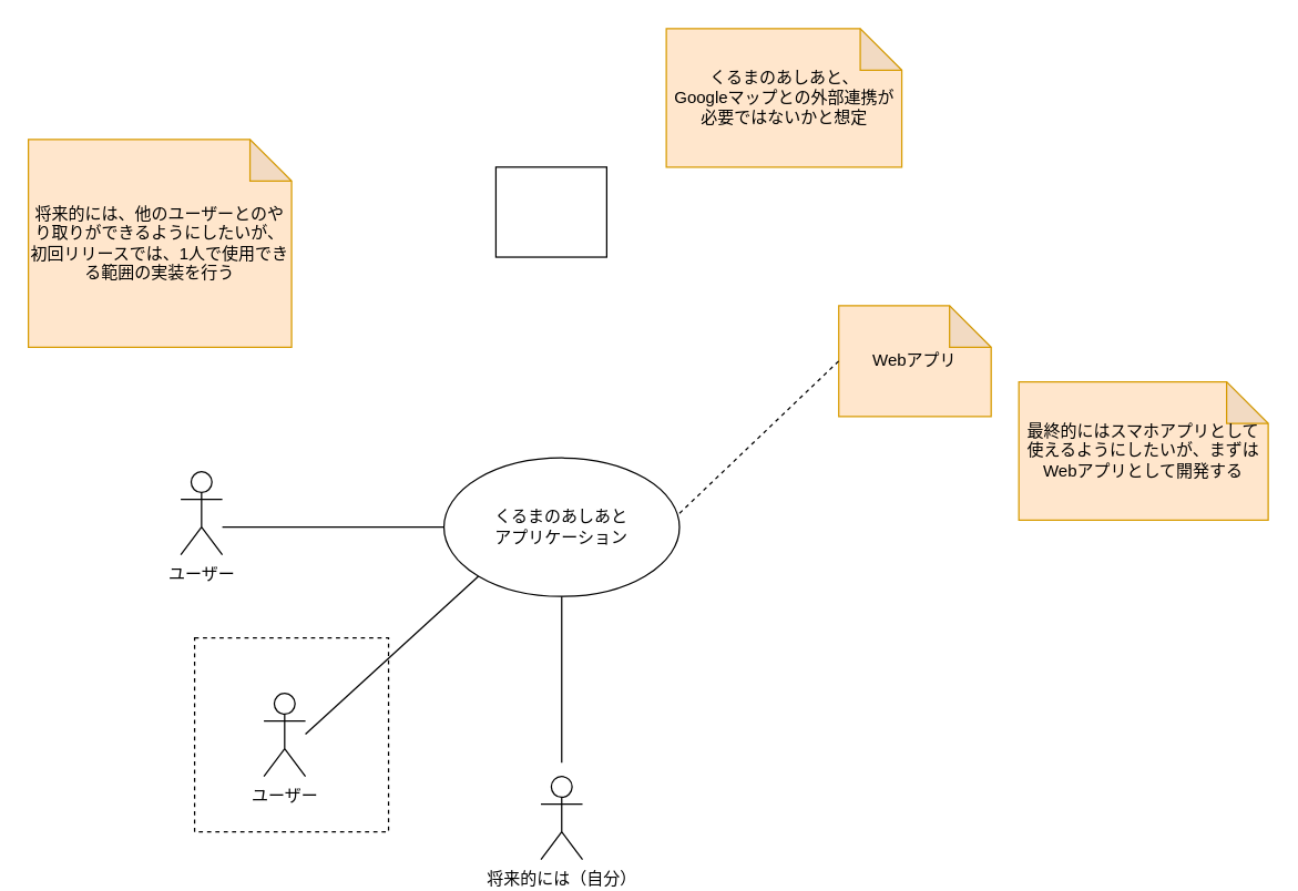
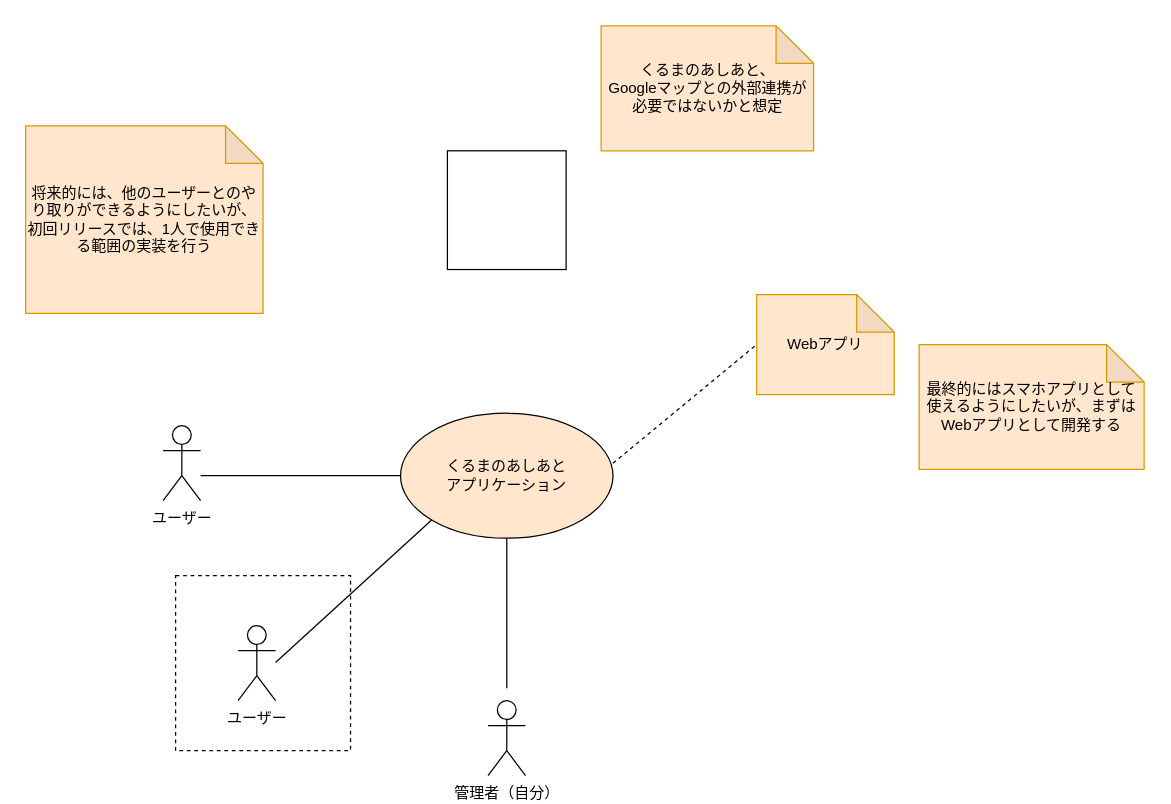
- <mxCell id="14" value="Googleマップ" style="whiteSpace=wrap;html=1;aspect=fixed;fontColor=#FFFFFF;" vertex="1" parent="1"><mxGeometry x="357.5" y="120" width="80" height="65" as="geometry" /></mxCell>
+ <mxCell id="14" value="Googleマップ" style="whiteSpace=wrap;html=1;aspect=fixed;fontColor=#FFFFFF;" vertex="1" parent="1"><mxGeometry x="357.5" y="120" width="95" height="95" as="geometry" /></mxCell>
- <mxCell id="6" value="&lt;font color=&quot;#000000&quot;&gt;Webアプリ&lt;/font&gt;" style="shape=note;whiteSpace=wrap;html=1;backgroundOutline=1;darkOpacity=0.05;fillColor=#ffe6cc;strokeColor=#d79b00;" vertex="1" parent="1"><mxGeometry x="605" y="220" width="110" height="80" as="geometry" /></mxCell>
+ <mxCell id="6" value="&lt;font color=&quot;#000000&quot;&gt;Webアプリ&lt;/font&gt;" style="shape=note;whiteSpace=wrap;html=1;backgroundOutline=1;darkOpacity=0.05;fillColor=#ffe6cc;strokeColor=#d79b00;" vertex="1" parent="1"><mxGeometry x="605" y="235" width="110" height="80" as="geometry" /></mxCell>
- <mxCell id="3" value="くるまのあしあと&lt;br&gt;アプリケーション" style="ellipse;whiteSpace=wrap;html=1;" vertex="1" parent="1"><mxGeometry x="320" y="330" width="170" height="100" as="geometry" /></mxCell>
+ <mxCell id="3" value="くるまのあしあと&lt;br&gt;アプリケーション" style="ellipse;whiteSpace=wrap;html=1;fillColor=#ffe6cc;" vertex="1" parent="1"><mxGeometry x="320" y="330" width="170" height="100" as="geometry" /></mxCell>
- <mxCell id="11" value="将来的には（自分）" style="shape=umlActor;verticalLabelPosition=bottom;verticalAlign=top;html=1;" vertex="1" parent="1"><mxGeometry x="390" y="560" width="30" height="60" as="geometry" /></mxCell>
+ <mxCell id="11" value="管理者（自分）" style="shape=umlActor;verticalLabelPosition=bottom;verticalAlign=top;html=1;" vertex="1" parent="1"><mxGeometry x="390" y="560" width="30" height="60" as="geometry" /></mxCell>
